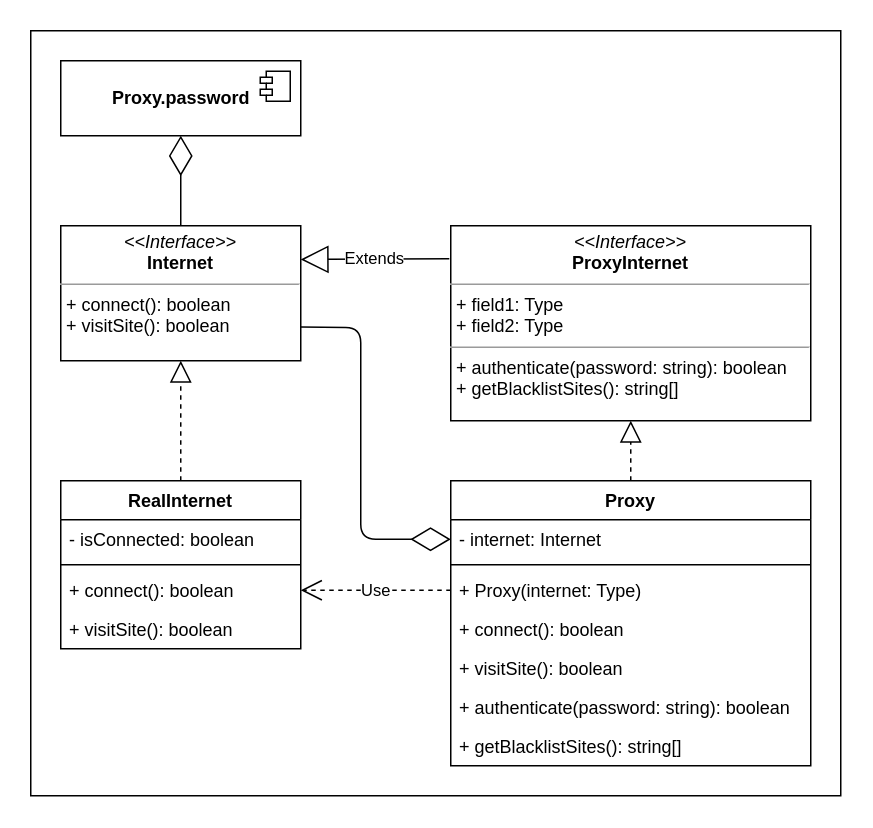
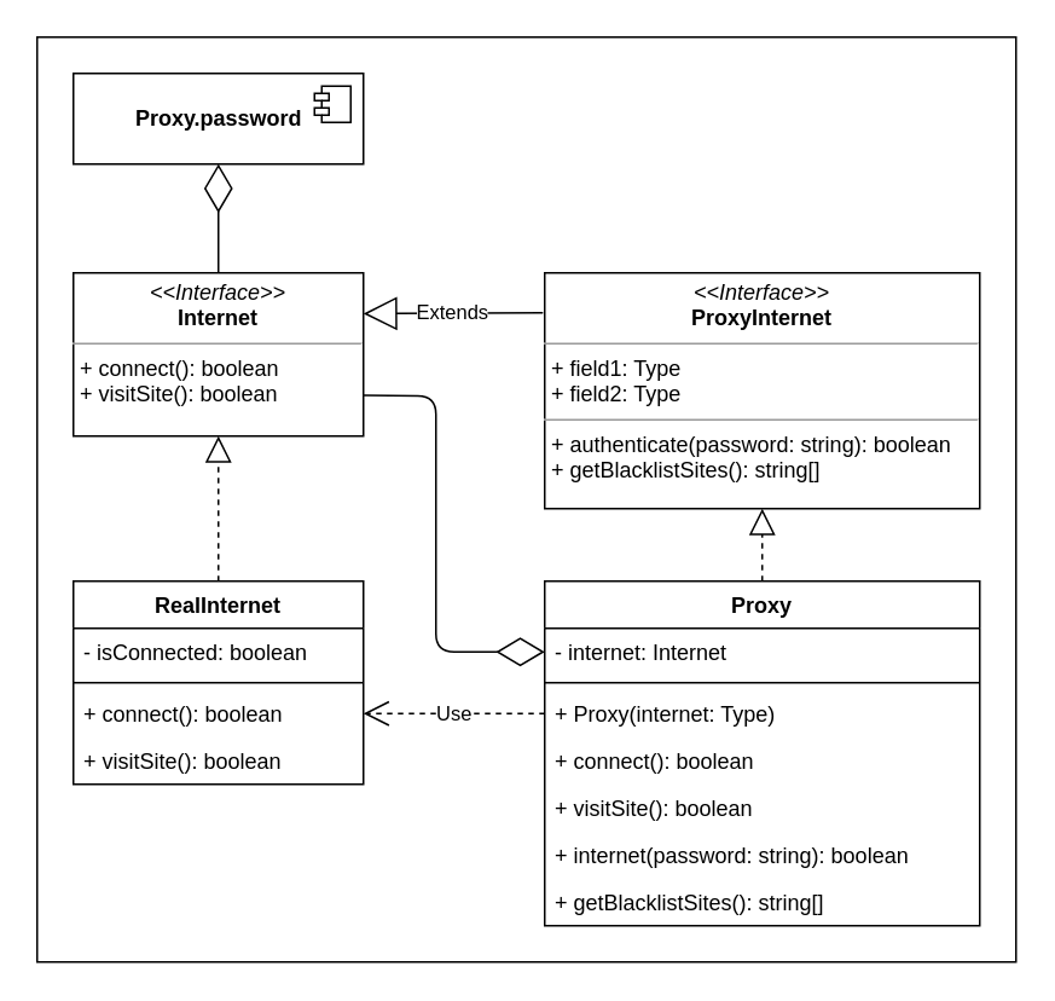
- <mxCell id="20" value="+ authenticate(password: string): boolean&#10;" style="text;strokeColor=none;fillColor=none;align=left;verticalAlign=top;spacingLeft=4;spacingRight=4;overflow=hidden;rotatable=0;points=[[0,0.5],[1,0.5]];portConstraint=eastwest;" vertex="1" parent="14"><mxGeometry y="138" width="240" height="26" as="geometry" /></mxCell>
+ <mxCell id="20" value="+ internet(password: string): boolean&#10;" style="text;strokeColor=none;fillColor=none;align=left;verticalAlign=top;spacingLeft=4;spacingRight=4;overflow=hidden;rotatable=0;points=[[0,0.5],[1,0.5]];portConstraint=eastwest;" vertex="1" parent="14"><mxGeometry y="138" width="240" height="26" as="geometry" /></mxCell>
